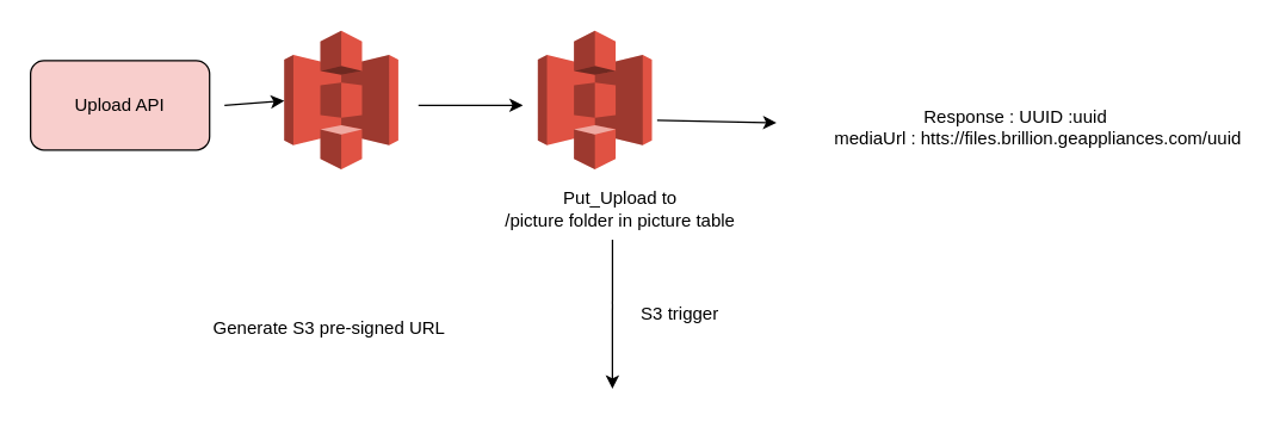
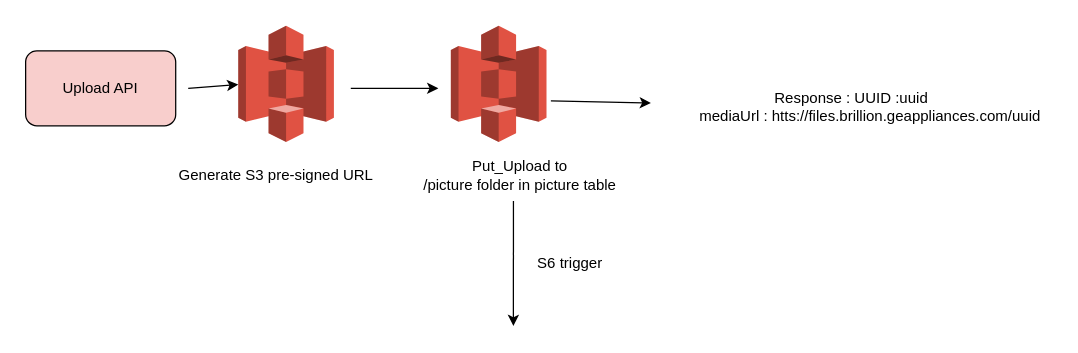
- <mxCell id="8" value="S3 trigger" style="text;html=1;align=center;verticalAlign=middle;resizable=0;points=[];autosize=1;" vertex="1" parent="1"><mxGeometry x="420" y="200" width="70" height="20" as="geometry" /></mxCell>
+ <mxCell id="8" value="S6 trigger" style="text;html=1;align=center;verticalAlign=middle;resizable=0;points=[];autosize=1;" vertex="1" parent="1"><mxGeometry x="420" y="200" width="70" height="20" as="geometry" /></mxCell>
- <mxCell id="3" value="Generate S3 pre-signed URL" style="text;html=1;align=center;verticalAlign=middle;resizable=0;points=[];autosize=1;" vertex="1" parent="1"><mxGeometry x="135" y="210" width="170" height="20" as="geometry" /></mxCell>
+ <mxCell id="3" value="Generate S3 pre-signed URL" style="text;html=1;align=center;verticalAlign=middle;resizable=0;points=[];autosize=1;" vertex="1" parent="1"><mxGeometry x="135" y="130" width="170" height="20" as="geometry" /></mxCell>
